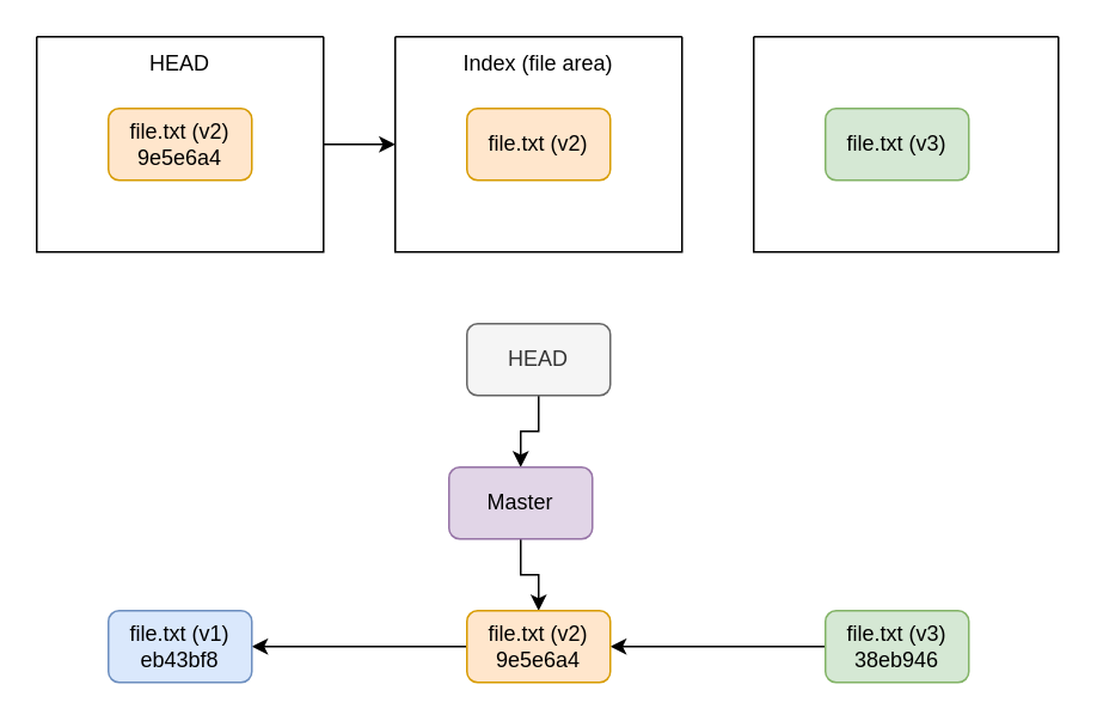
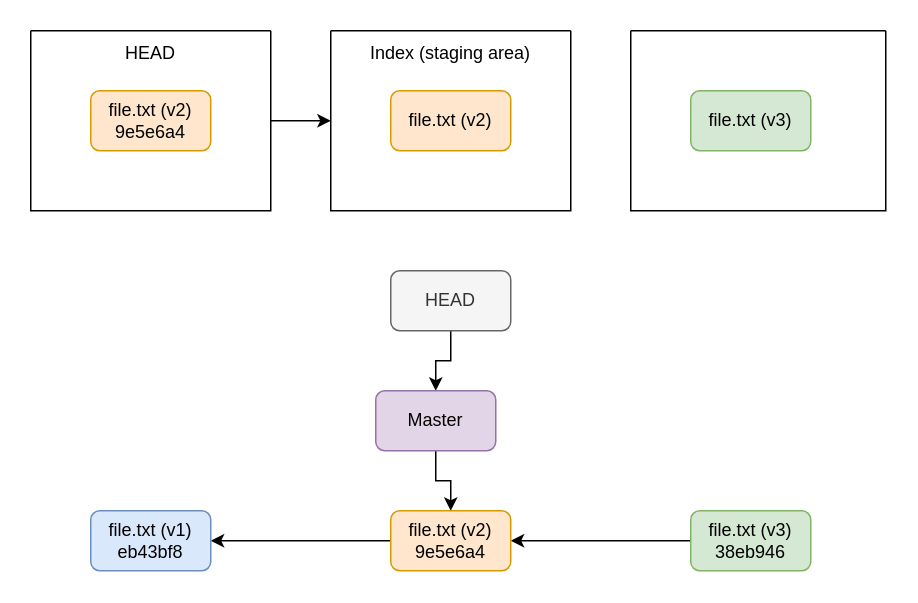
- <mxCell id="8" value="Index (file area)" style="text;html=1;align=center;verticalAlign=middle;whiteSpace=wrap;rounded=0;" parent="6" vertex="1"><mxGeometry width="160" height="30" as="geometry" /></mxCell>
+ <mxCell id="8" value="Index (staging area)" style="text;html=1;align=center;verticalAlign=middle;whiteSpace=wrap;rounded=0;" parent="6" vertex="1"><mxGeometry width="160" height="30" as="geometry" /></mxCell>
